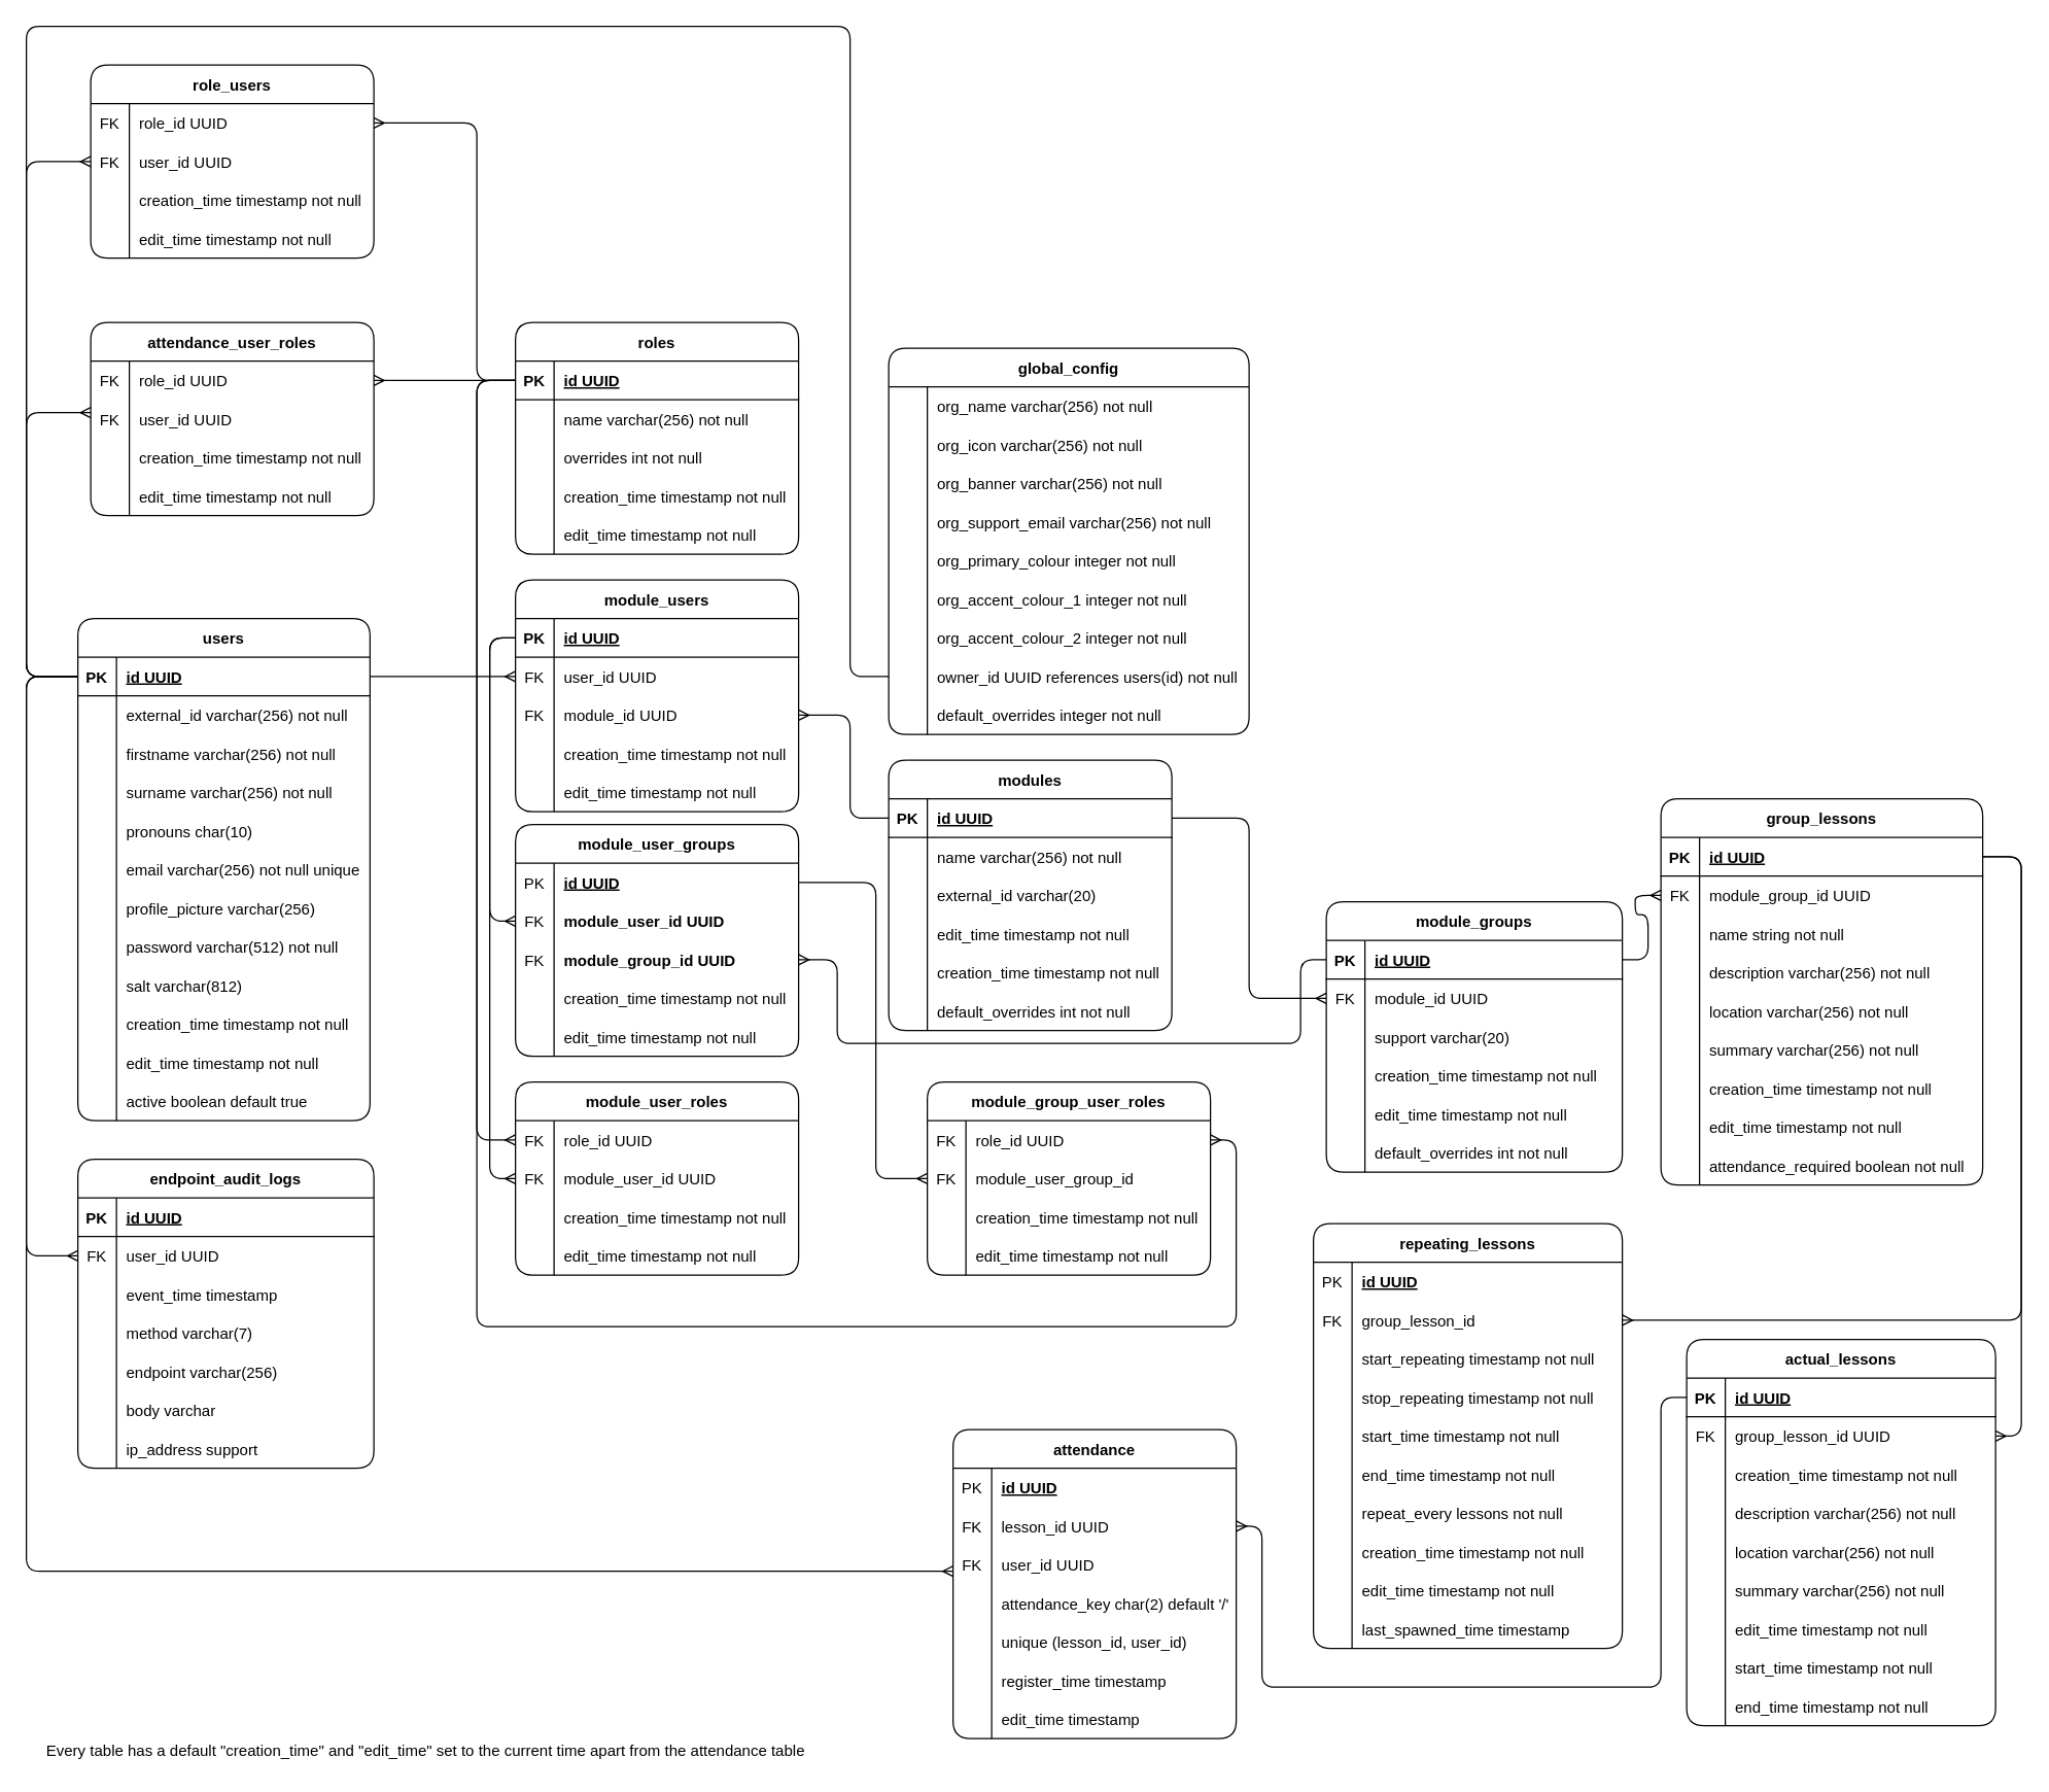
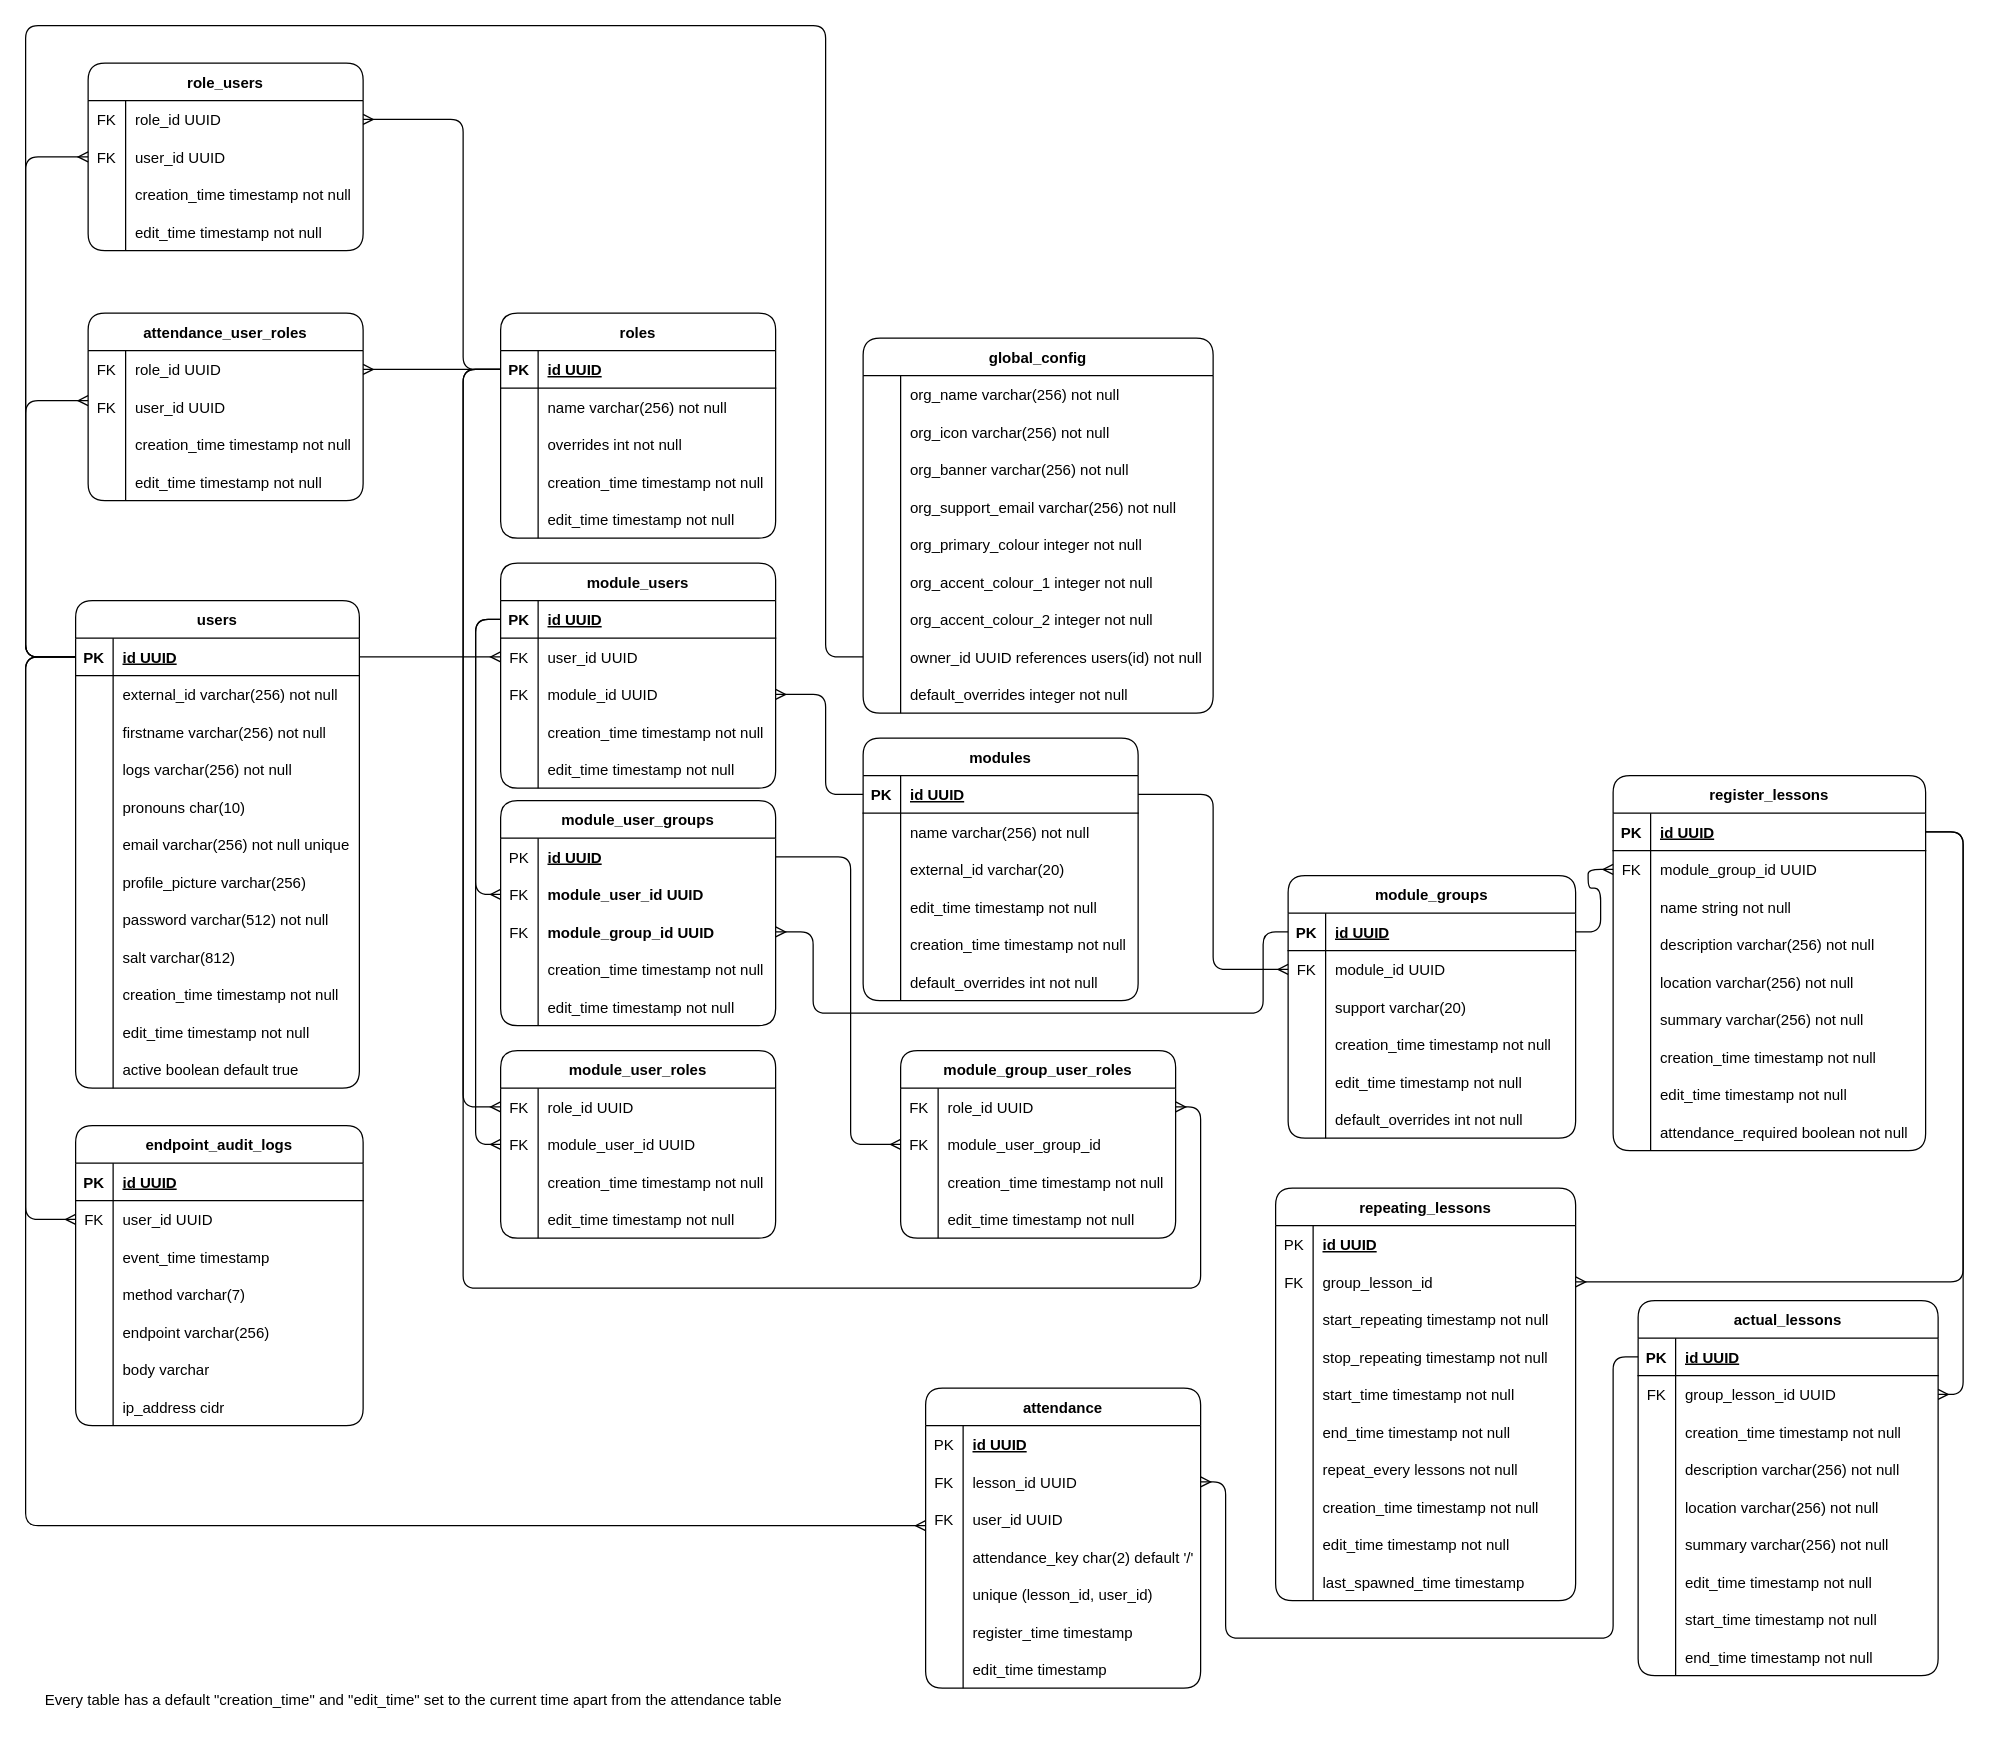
- <mxCell id="14" value="surname varchar(256) not null" style="shape=partialRectangle;overflow=hidden;connectable=0;fillColor=none;align=left;top=0;left=0;bottom=0;right=0;spacingLeft=6;" parent="12" vertex="1"><mxGeometry x="30" width="197" height="30" as="geometry"><mxRectangle width="197" height="30" as="alternateBounds" /></mxGeometry></mxCell>
+ <mxCell id="14" value="logs varchar(256) not null" style="shape=partialRectangle;overflow=hidden;connectable=0;fillColor=none;align=left;top=0;left=0;bottom=0;right=0;spacingLeft=6;" parent="12" vertex="1"><mxGeometry x="30" width="197" height="30" as="geometry"><mxRectangle width="197" height="30" as="alternateBounds" /></mxGeometry></mxCell>
- <mxCell id="131" value="group_lessons" style="shape=table;startSize=30;container=1;collapsible=1;childLayout=tableLayout;fixedRows=1;rowLines=0;fontStyle=1;align=center;resizeLast=1;rounded=1;" parent="1" vertex="1"><mxGeometry x="1290" y="620" width="250" height="300" as="geometry"><mxRectangle x="-1130" y="480" width="120" height="30" as="alternateBounds" /></mxGeometry></mxCell>
+ <mxCell id="131" value="register_lessons" style="shape=table;startSize=30;container=1;collapsible=1;childLayout=tableLayout;fixedRows=1;rowLines=0;fontStyle=1;align=center;resizeLast=1;rounded=1;" parent="1" vertex="1"><mxGeometry x="1290" y="620" width="250" height="300" as="geometry"><mxRectangle x="-1130" y="480" width="120" height="30" as="alternateBounds" /></mxGeometry></mxCell>
- <mxCell id="309" value="ip_address support" style="shape=partialRectangle;connectable=0;fillColor=none;top=0;left=0;bottom=0;right=0;align=left;spacingLeft=6;overflow=hidden;strokeWidth=1;" parent="307" vertex="1"><mxGeometry x="30" width="200" height="30" as="geometry"><mxRectangle width="200" height="30" as="alternateBounds" /></mxGeometry></mxCell>
+ <mxCell id="309" value="ip_address cidr" style="shape=partialRectangle;connectable=0;fillColor=none;top=0;left=0;bottom=0;right=0;align=left;spacingLeft=6;overflow=hidden;strokeWidth=1;" parent="307" vertex="1"><mxGeometry x="30" width="200" height="30" as="geometry"><mxRectangle width="200" height="30" as="alternateBounds" /></mxGeometry></mxCell>
